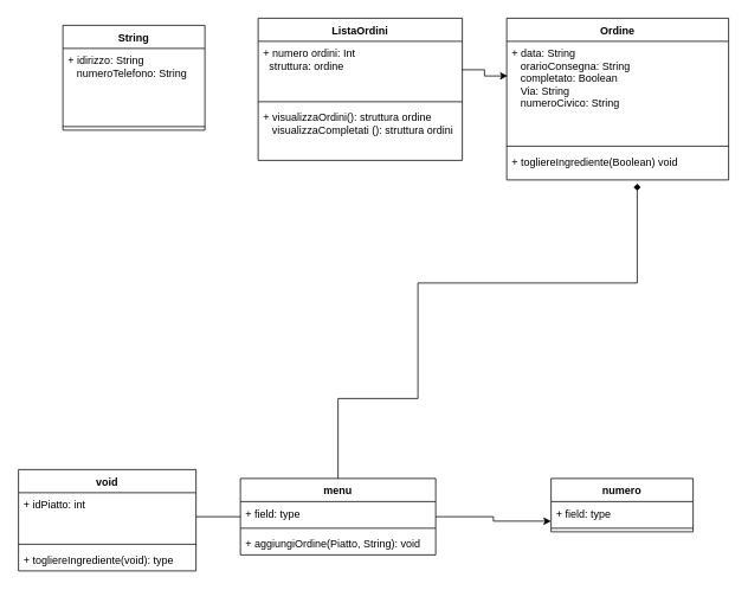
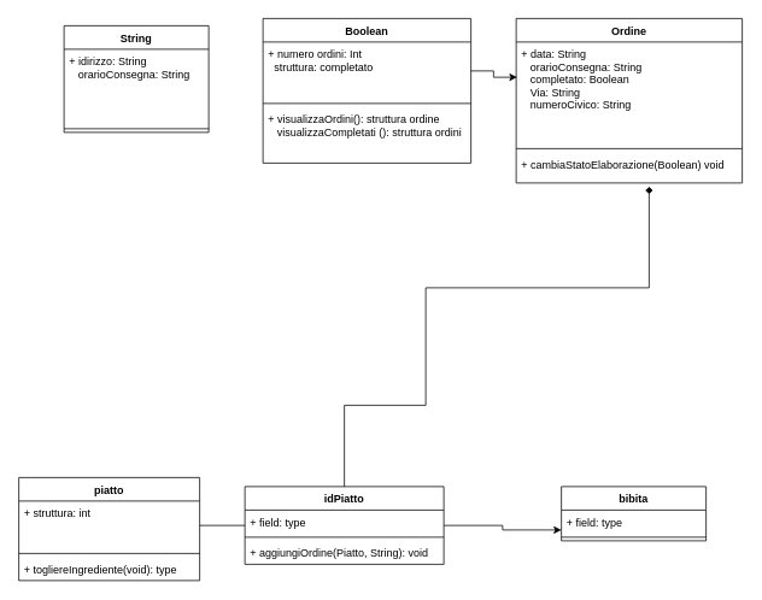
- <mxCell id="9" value="ListaOrdini" style="swimlane;fontStyle=1;align=center;verticalAlign=top;childLayout=stackLayout;horizontal=1;startSize=26;horizontalStack=0;resizeParent=1;resizeParentMax=0;resizeLast=0;collapsible=1;marginBottom=0;" vertex="1" parent="1"><mxGeometry x="290" y="20" width="230" height="160" as="geometry" /></mxCell>
+ <mxCell id="9" value="Boolean" style="swimlane;fontStyle=1;align=center;verticalAlign=top;childLayout=stackLayout;horizontal=1;startSize=26;horizontalStack=0;resizeParent=1;resizeParentMax=0;resizeLast=0;collapsible=1;marginBottom=0;" vertex="1" parent="1"><mxGeometry x="290" y="20" width="230" height="160" as="geometry" /></mxCell>
- <mxCell id="10" value="+ numero ordini: Int&#10;  struttura: ordine" style="text;strokeColor=none;fillColor=none;align=left;verticalAlign=top;spacingLeft=4;spacingRight=4;overflow=hidden;rotatable=0;points=[[0,0.5],[1,0.5]];portConstraint=eastwest;" vertex="1" parent="9"><mxGeometry y="26" width="230" height="64" as="geometry" /></mxCell>
+ <mxCell id="10" value="+ numero ordini: Int&#10;  struttura: completato" style="text;strokeColor=none;fillColor=none;align=left;verticalAlign=top;spacingLeft=4;spacingRight=4;overflow=hidden;rotatable=0;points=[[0,0.5],[1,0.5]];portConstraint=eastwest;" vertex="1" parent="9"><mxGeometry y="26" width="230" height="64" as="geometry" /></mxCell>
- <mxCell id="3" value="+ idirizzo: String&#10;   numeroTelefono: String" style="text;strokeColor=none;fillColor=none;align=left;verticalAlign=top;spacingLeft=4;spacingRight=4;overflow=hidden;rotatable=0;points=[[0,0.5],[1,0.5]];portConstraint=eastwest;" vertex="1" parent="2"><mxGeometry y="26" width="160" height="84" as="geometry" /></mxCell>
+ <mxCell id="3" value="+ idirizzo: String&#10;   orarioConsegna: String" style="text;strokeColor=none;fillColor=none;align=left;verticalAlign=top;spacingLeft=4;spacingRight=4;overflow=hidden;rotatable=0;points=[[0,0.5],[1,0.5]];portConstraint=eastwest;" vertex="1" parent="2"><mxGeometry y="26" width="160" height="84" as="geometry" /></mxCell>
- <mxCell id="8" value="+ togliereIngrediente(Boolean) void" style="text;strokeColor=none;fillColor=none;align=left;verticalAlign=top;spacingLeft=4;spacingRight=4;overflow=hidden;rotatable=0;points=[[0,0.5],[1,0.5]];portConstraint=eastwest;" vertex="1" parent="5"><mxGeometry y="148" width="250" height="34" as="geometry" /></mxCell>
+ <mxCell id="8" value="+ cambiaStatoElaborazione(Boolean) void" style="text;strokeColor=none;fillColor=none;align=left;verticalAlign=top;spacingLeft=4;spacingRight=4;overflow=hidden;rotatable=0;points=[[0,0.5],[1,0.5]];portConstraint=eastwest;" vertex="1" parent="5"><mxGeometry y="148" width="250" height="34" as="geometry" /></mxCell>
- <mxCell id="21" value="void" style="swimlane;fontStyle=1;align=center;verticalAlign=top;childLayout=stackLayout;horizontal=1;startSize=26;horizontalStack=0;resizeParent=1;resizeParentMax=0;resizeLast=0;collapsible=1;marginBottom=0;" vertex="1" parent="1"><mxGeometry x="20" y="528" width="200" height="114" as="geometry" /></mxCell>
+ <mxCell id="21" value="piatto" style="swimlane;fontStyle=1;align=center;verticalAlign=top;childLayout=stackLayout;horizontal=1;startSize=26;horizontalStack=0;resizeParent=1;resizeParentMax=0;resizeLast=0;collapsible=1;marginBottom=0;" vertex="1" parent="1"><mxGeometry x="20" y="528" width="200" height="114" as="geometry" /></mxCell>
- <mxCell id="17" value="menu" style="swimlane;fontStyle=1;align=center;verticalAlign=top;childLayout=stackLayout;horizontal=1;startSize=26;horizontalStack=0;resizeParent=1;resizeParentMax=0;resizeLast=0;collapsible=1;marginBottom=0;" vertex="1" parent="1"><mxGeometry x="270" y="538" width="220" height="86" as="geometry" /></mxCell>
+ <mxCell id="17" value="idPiatto" style="swimlane;fontStyle=1;align=center;verticalAlign=top;childLayout=stackLayout;horizontal=1;startSize=26;horizontalStack=0;resizeParent=1;resizeParentMax=0;resizeLast=0;collapsible=1;marginBottom=0;" vertex="1" parent="1"><mxGeometry x="270" y="538" width="220" height="86" as="geometry" /></mxCell>
- <mxCell id="25" value="numero" style="swimlane;fontStyle=1;align=center;verticalAlign=top;childLayout=stackLayout;horizontal=1;startSize=26;horizontalStack=0;resizeParent=1;resizeParentMax=0;resizeLast=0;collapsible=1;marginBottom=0;" vertex="1" parent="1"><mxGeometry x="620" y="538" width="160" height="60" as="geometry" /></mxCell>
+ <mxCell id="25" value="bibita" style="swimlane;fontStyle=1;align=center;verticalAlign=top;childLayout=stackLayout;horizontal=1;startSize=26;horizontalStack=0;resizeParent=1;resizeParentMax=0;resizeLast=0;collapsible=1;marginBottom=0;" vertex="1" parent="1"><mxGeometry x="620" y="538" width="160" height="60" as="geometry" /></mxCell>
- <mxCell id="22" value="+ idPiatto: int&#10;   " style="text;strokeColor=none;fillColor=none;align=left;verticalAlign=top;spacingLeft=4;spacingRight=4;overflow=hidden;rotatable=0;points=[[0,0.5],[1,0.5]];portConstraint=eastwest;" vertex="1" parent="21"><mxGeometry y="26" width="200" height="54" as="geometry" /></mxCell>
+ <mxCell id="22" value="+ struttura: int&#10;   " style="text;strokeColor=none;fillColor=none;align=left;verticalAlign=top;spacingLeft=4;spacingRight=4;overflow=hidden;rotatable=0;points=[[0,0.5],[1,0.5]];portConstraint=eastwest;" vertex="1" parent="21"><mxGeometry y="26" width="200" height="54" as="geometry" /></mxCell>
